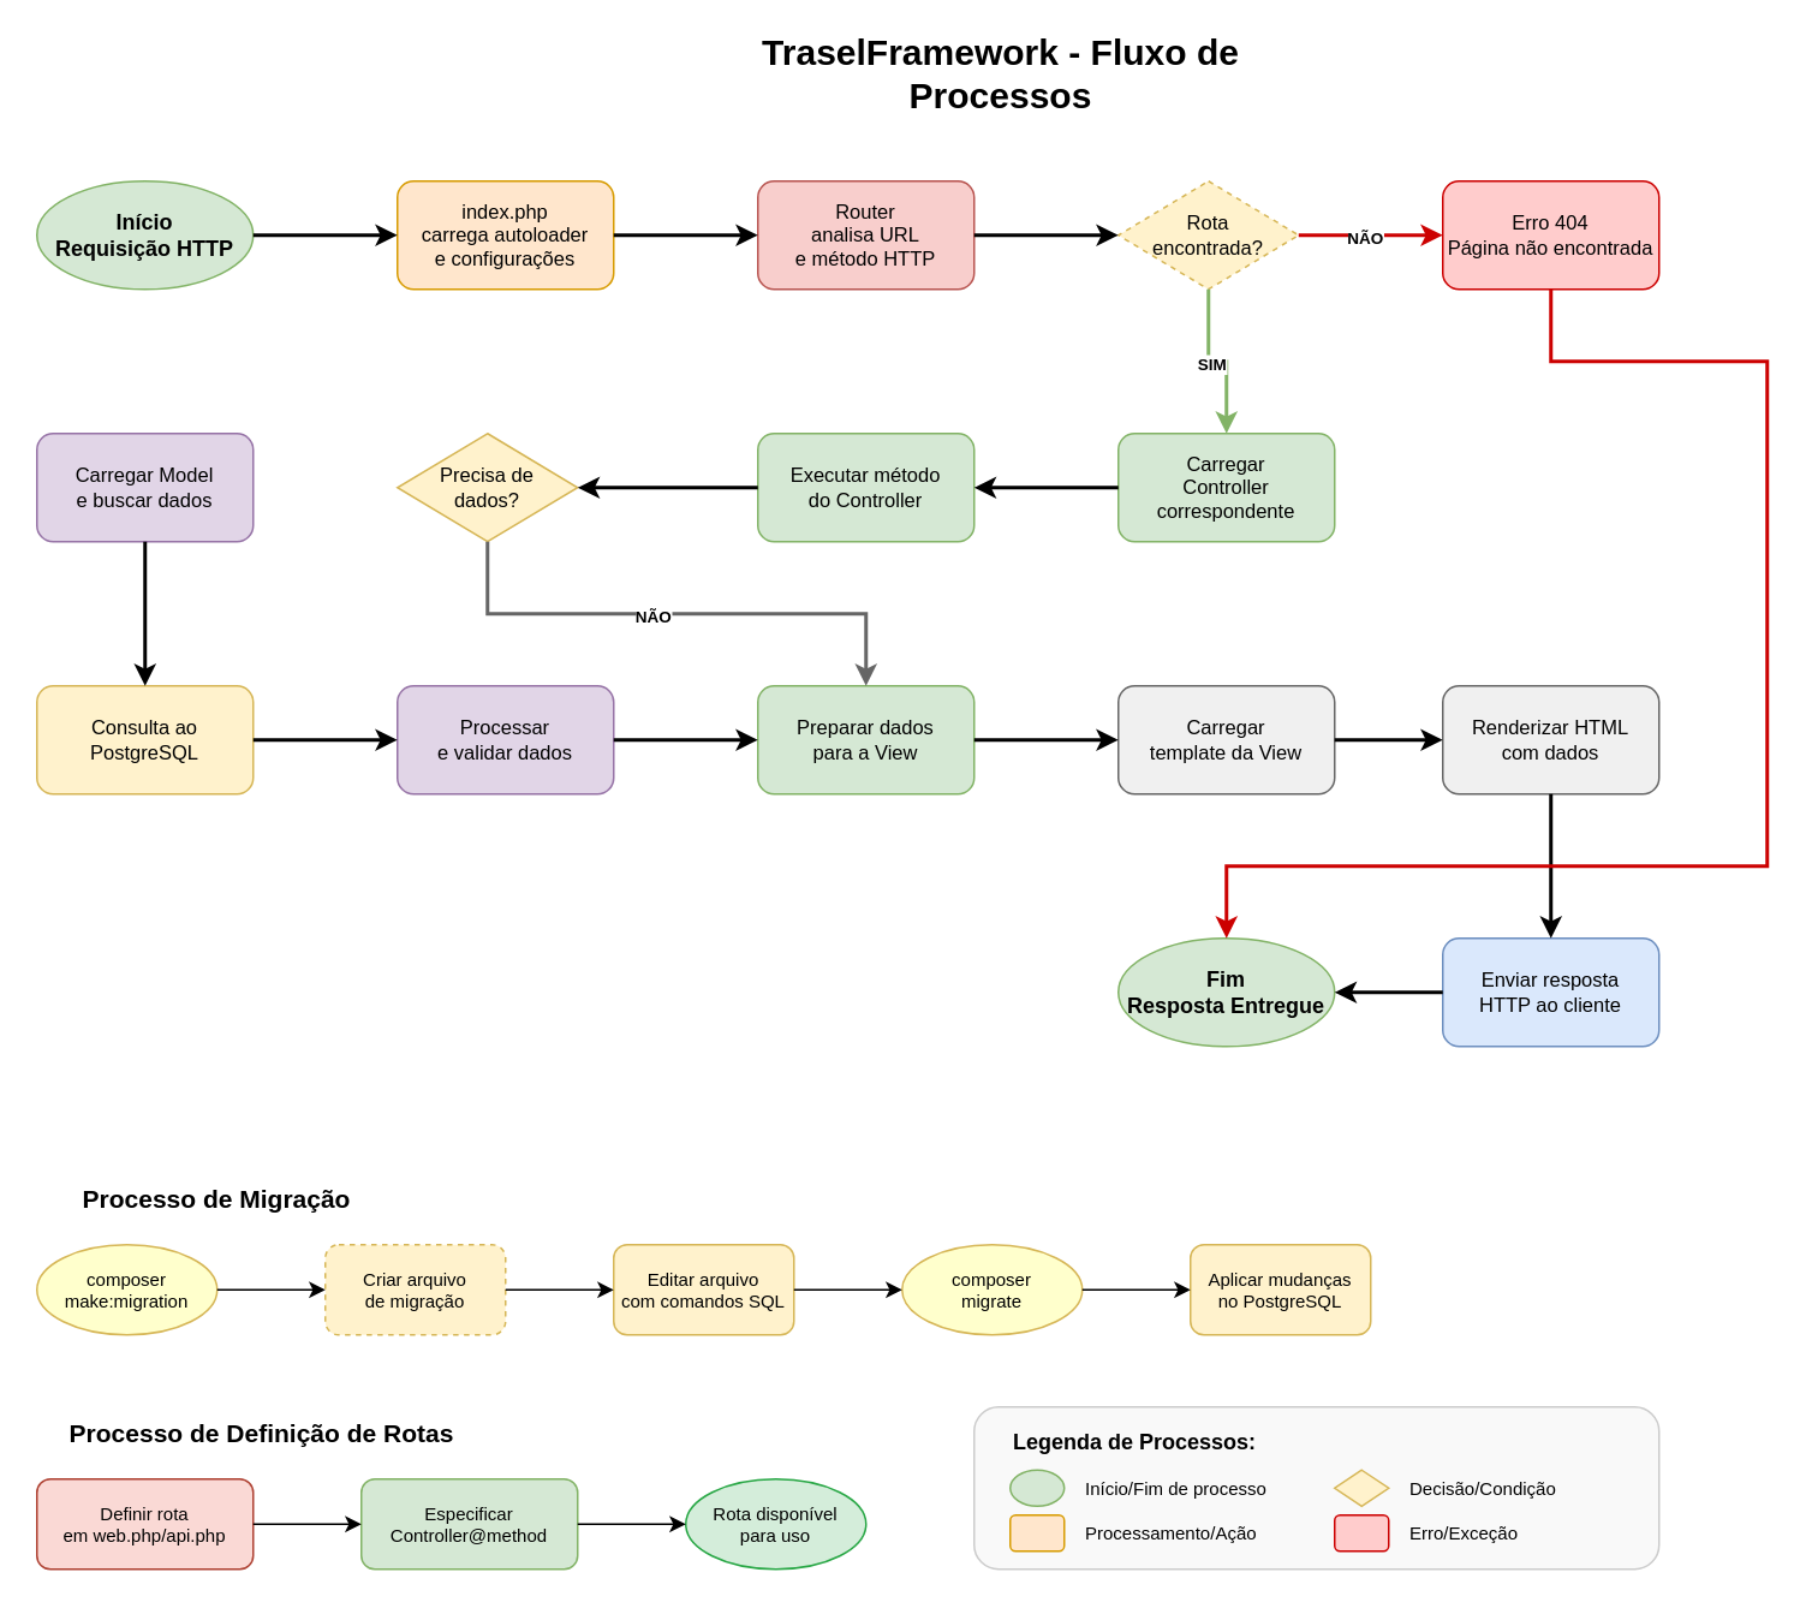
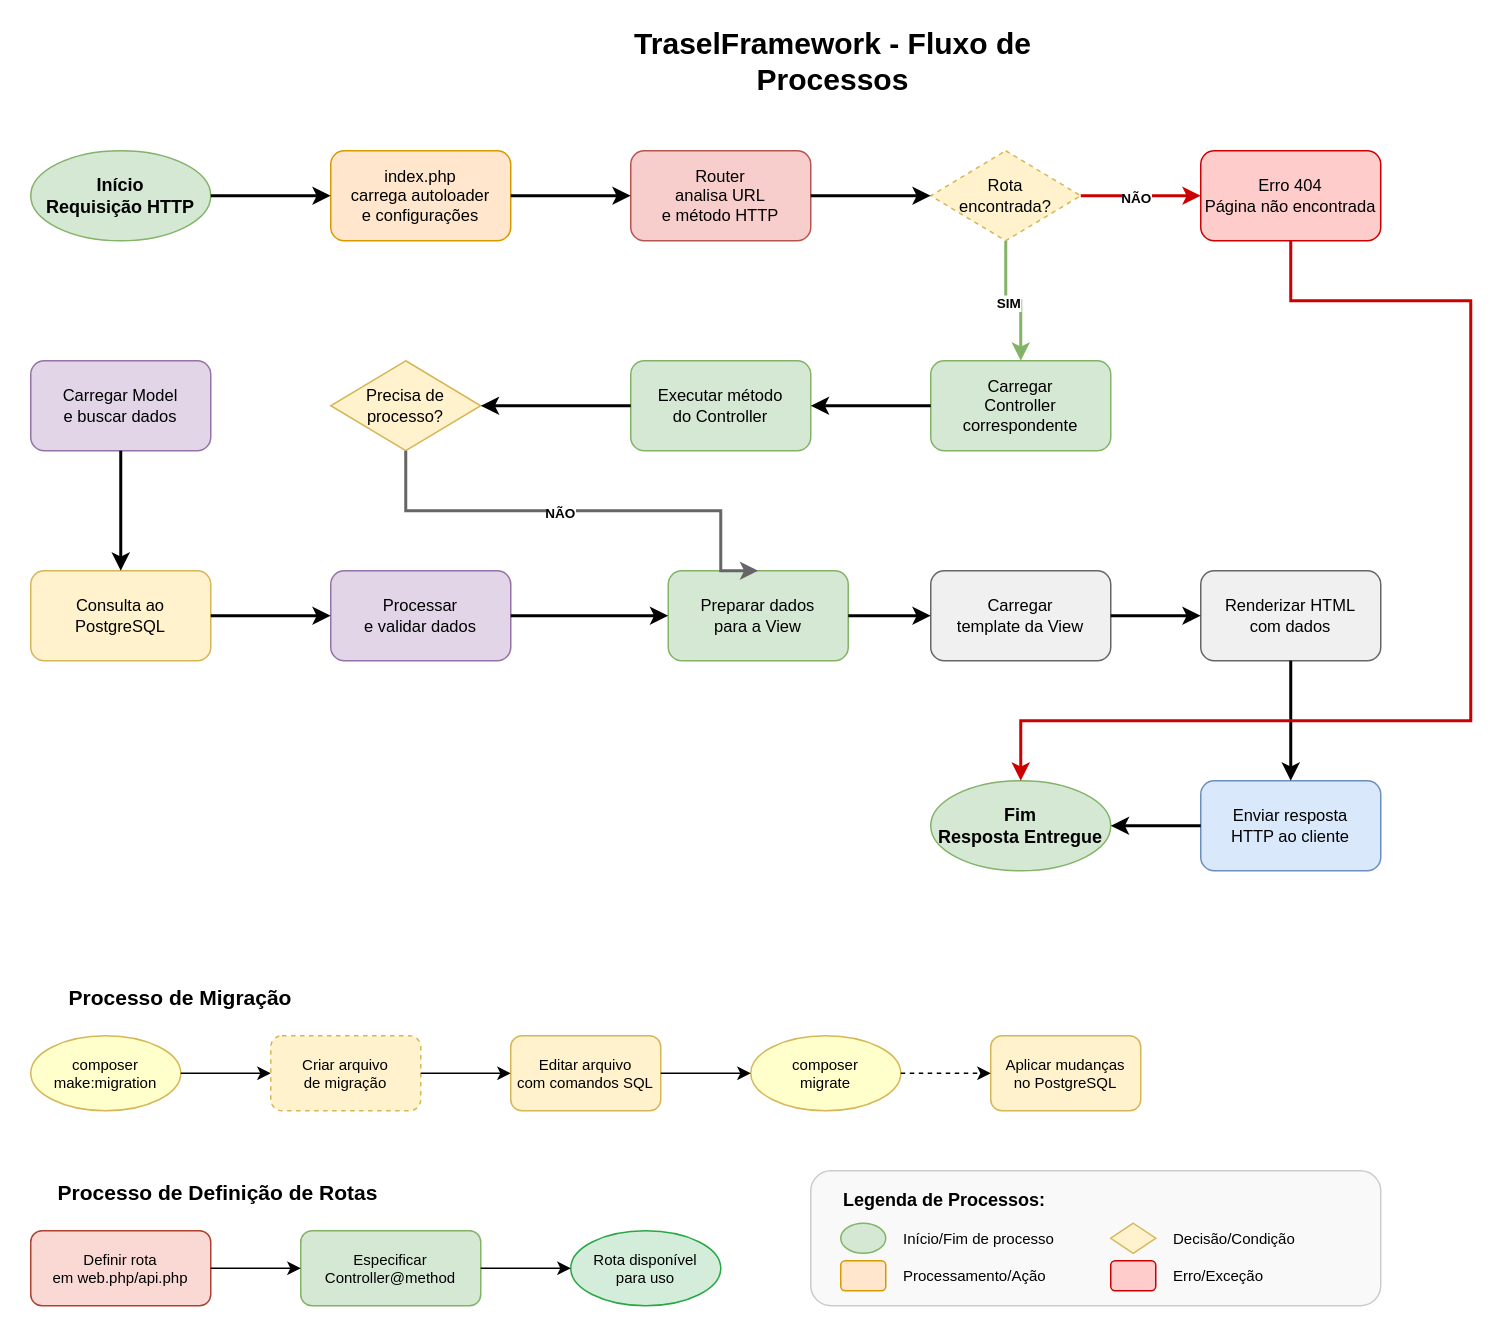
- <mxCell id="10" value="Precisa de&#10;dados?" style="rhombus;whiteSpace=wrap;html=1;fillColor=#fff2cc;strokeColor=#d6b656;fontSize=11;" vertex="1" parent="1"><mxGeometry x="220" y="240" width="100" height="60" as="geometry" /></mxCell>
+ <mxCell id="10" value="Precisa de&#10;processo?" style="rhombus;whiteSpace=wrap;html=1;fillColor=#fff2cc;strokeColor=#d6b656;fontSize=11;" vertex="1" parent="1"><mxGeometry x="220" y="240" width="100" height="60" as="geometry" /></mxCell>
- <mxCell id="14" value="Preparar dados&#10;para a View" style="rounded=1;whiteSpace=wrap;html=1;fillColor=#d5e8d4;strokeColor=#82b366;fontSize=11;" vertex="1" parent="1"><mxGeometry x="420" y="380" width="120" height="60" as="geometry" /></mxCell>
+ <mxCell id="14" value="Preparar dados&#10;para a View" style="rounded=1;whiteSpace=wrap;html=1;fillColor=#d5e8d4;strokeColor=#82b366;fontSize=11;" vertex="1" parent="1"><mxGeometry x="445" y="380" width="120" height="60" as="geometry" /></mxCell>
- <mxCell id="47" style="edgeStyle=orthogonalEdgeStyle;rounded=0;orthogonalLoop=1;jettySize=auto;html=1;entryX=0;entryY=0.5;entryDx=0;entryDy=0;strokeWidth=1;" edge="1" parent="1" source="42" target="43"><mxGeometry relative="1" as="geometry" /></mxCell>
+ <mxCell id="47" style="edgeStyle=orthogonalEdgeStyle;rounded=0;orthogonalLoop=1;jettySize=auto;html=1;entryX=0;entryY=0.5;entryDx=0;entryDy=0;strokeWidth=1;dashed=1;" edge="1" parent="1" source="42" target="43"><mxGeometry relative="1" as="geometry" /></mxCell>
